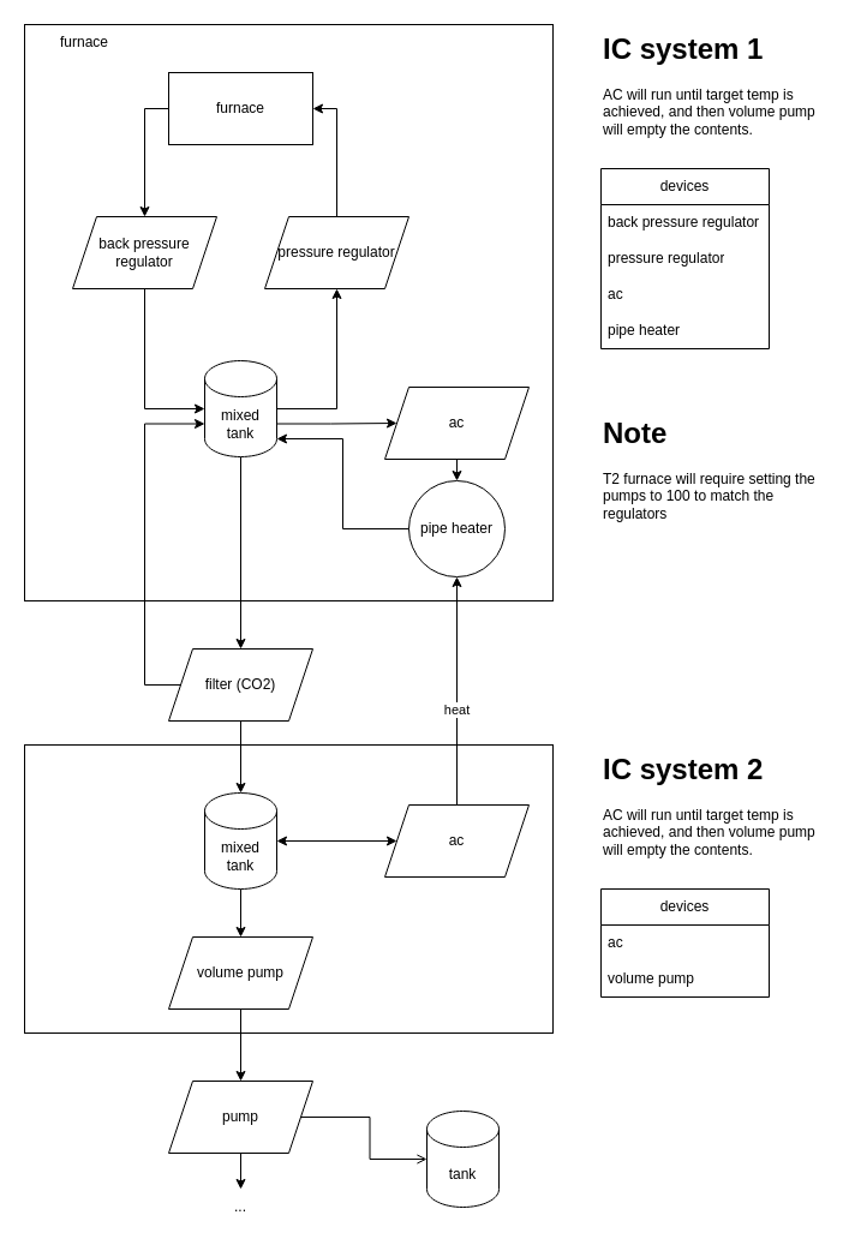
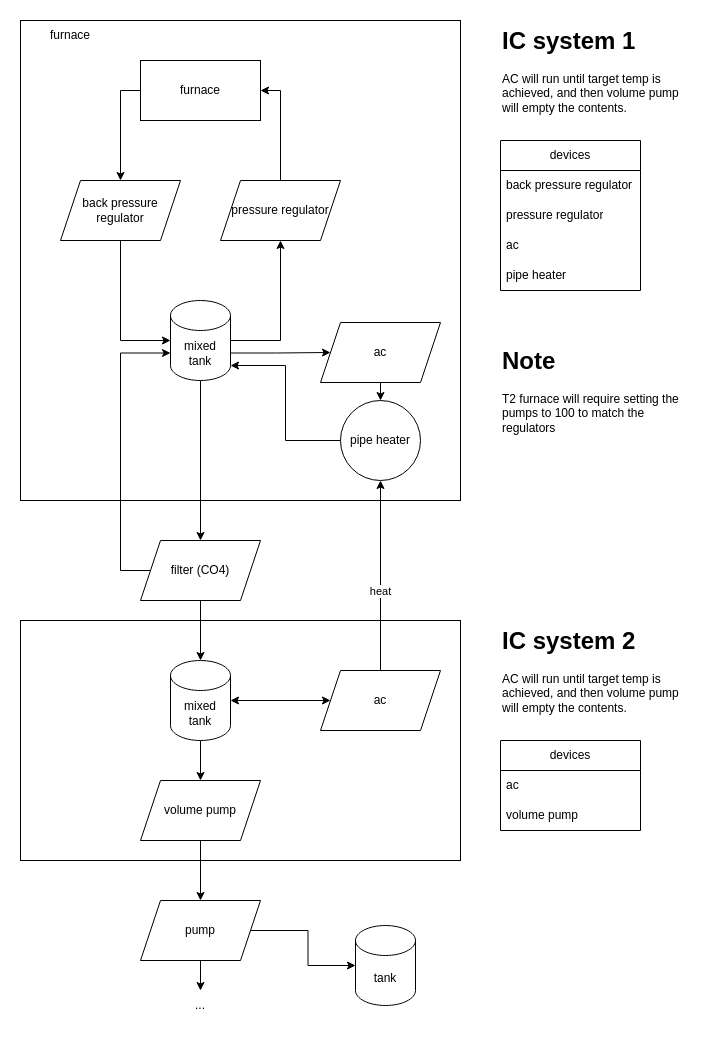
- <mxCell id="17" value="filter (CO2)" style="shape=parallelogram;perimeter=parallelogramPerimeter;whiteSpace=wrap;html=1;fixedSize=1;" parent="1" vertex="1"><mxGeometry x="140" y="540" width="120" height="60" as="geometry" /></mxCell>
+ <mxCell id="17" value="filter (CO4)" style="shape=parallelogram;perimeter=parallelogramPerimeter;whiteSpace=wrap;html=1;fixedSize=1;" parent="1" vertex="1"><mxGeometry x="140" y="540" width="120" height="60" as="geometry" /></mxCell>
- <mxCell id="32" style="edgeStyle=orthogonalEdgeStyle;rounded=0;orthogonalLoop=1;jettySize=auto;html=1;entryX=0;entryY=0.5;entryDx=0;entryDy=0;entryPerimeter=0;endArrow=open;" parent="1" source="30" target="31" edge="1"><mxGeometry relative="1" as="geometry" /></mxCell>
+ <mxCell id="32" style="edgeStyle=orthogonalEdgeStyle;rounded=0;orthogonalLoop=1;jettySize=auto;html=1;entryX=0;entryY=0.5;entryDx=0;entryDy=0;entryPerimeter=0;" parent="1" source="30" target="31" edge="1"><mxGeometry relative="1" as="geometry" /></mxCell>
